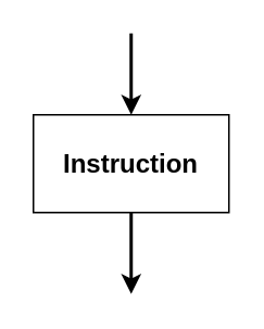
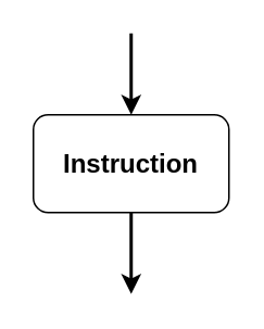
- <mxCell id="2" value="&lt;font style=&quot;font-size: 16px;&quot;&gt;&lt;b&gt;Instruction&lt;/b&gt;&lt;/font&gt;" style="rounded=0;whiteSpace=wrap;html=1;" vertex="1" parent="1"><mxGeometry x="20" y="70" width="120" height="60" as="geometry" /></mxCell>
+ <mxCell id="2" value="&lt;font style=&quot;font-size: 16px;&quot;&gt;&lt;b&gt;Instruction&lt;/b&gt;&lt;/font&gt;" style="whiteSpace=wrap;html=1;rounded=1;" vertex="1" parent="1"><mxGeometry x="20" y="70" width="120" height="60" as="geometry" /></mxCell>
